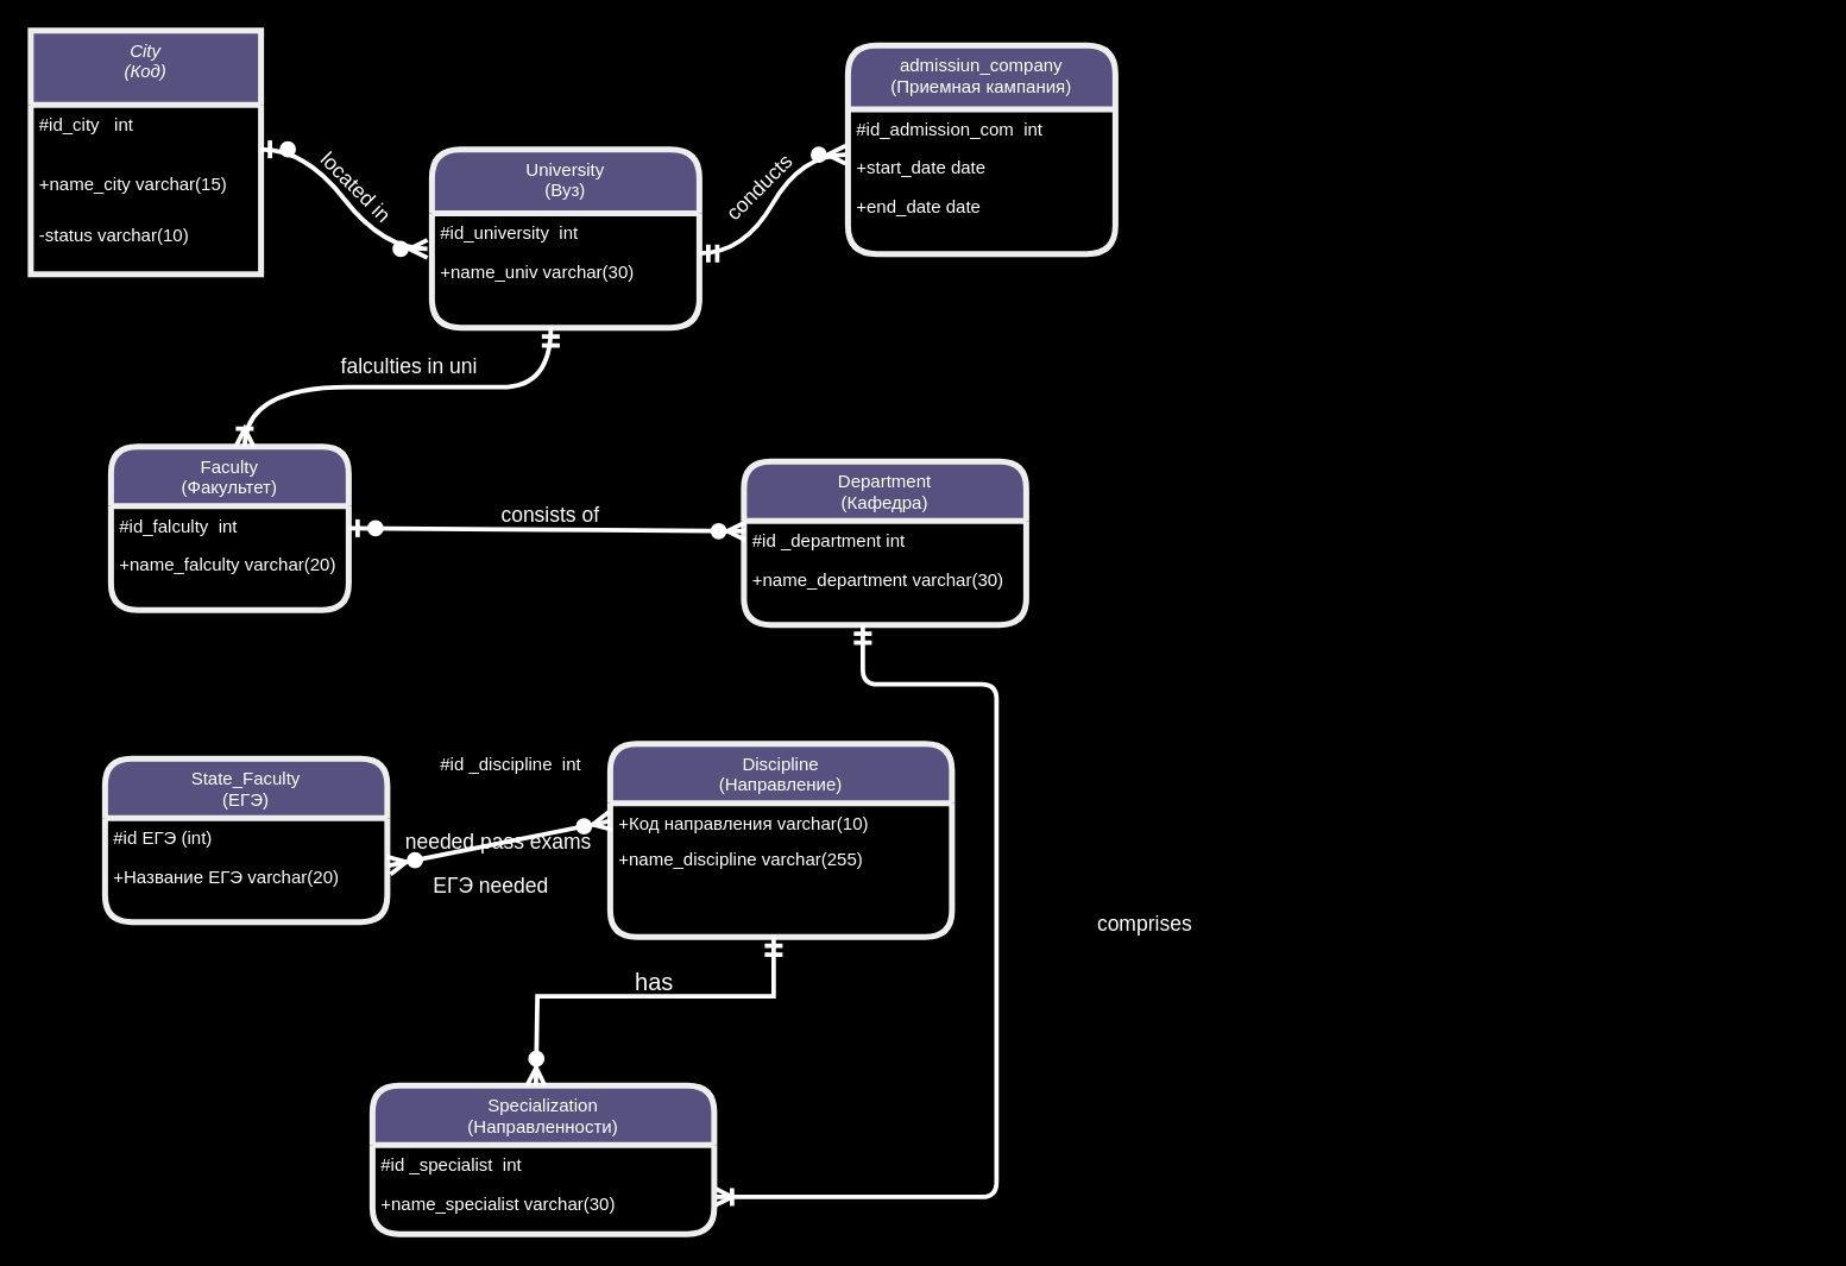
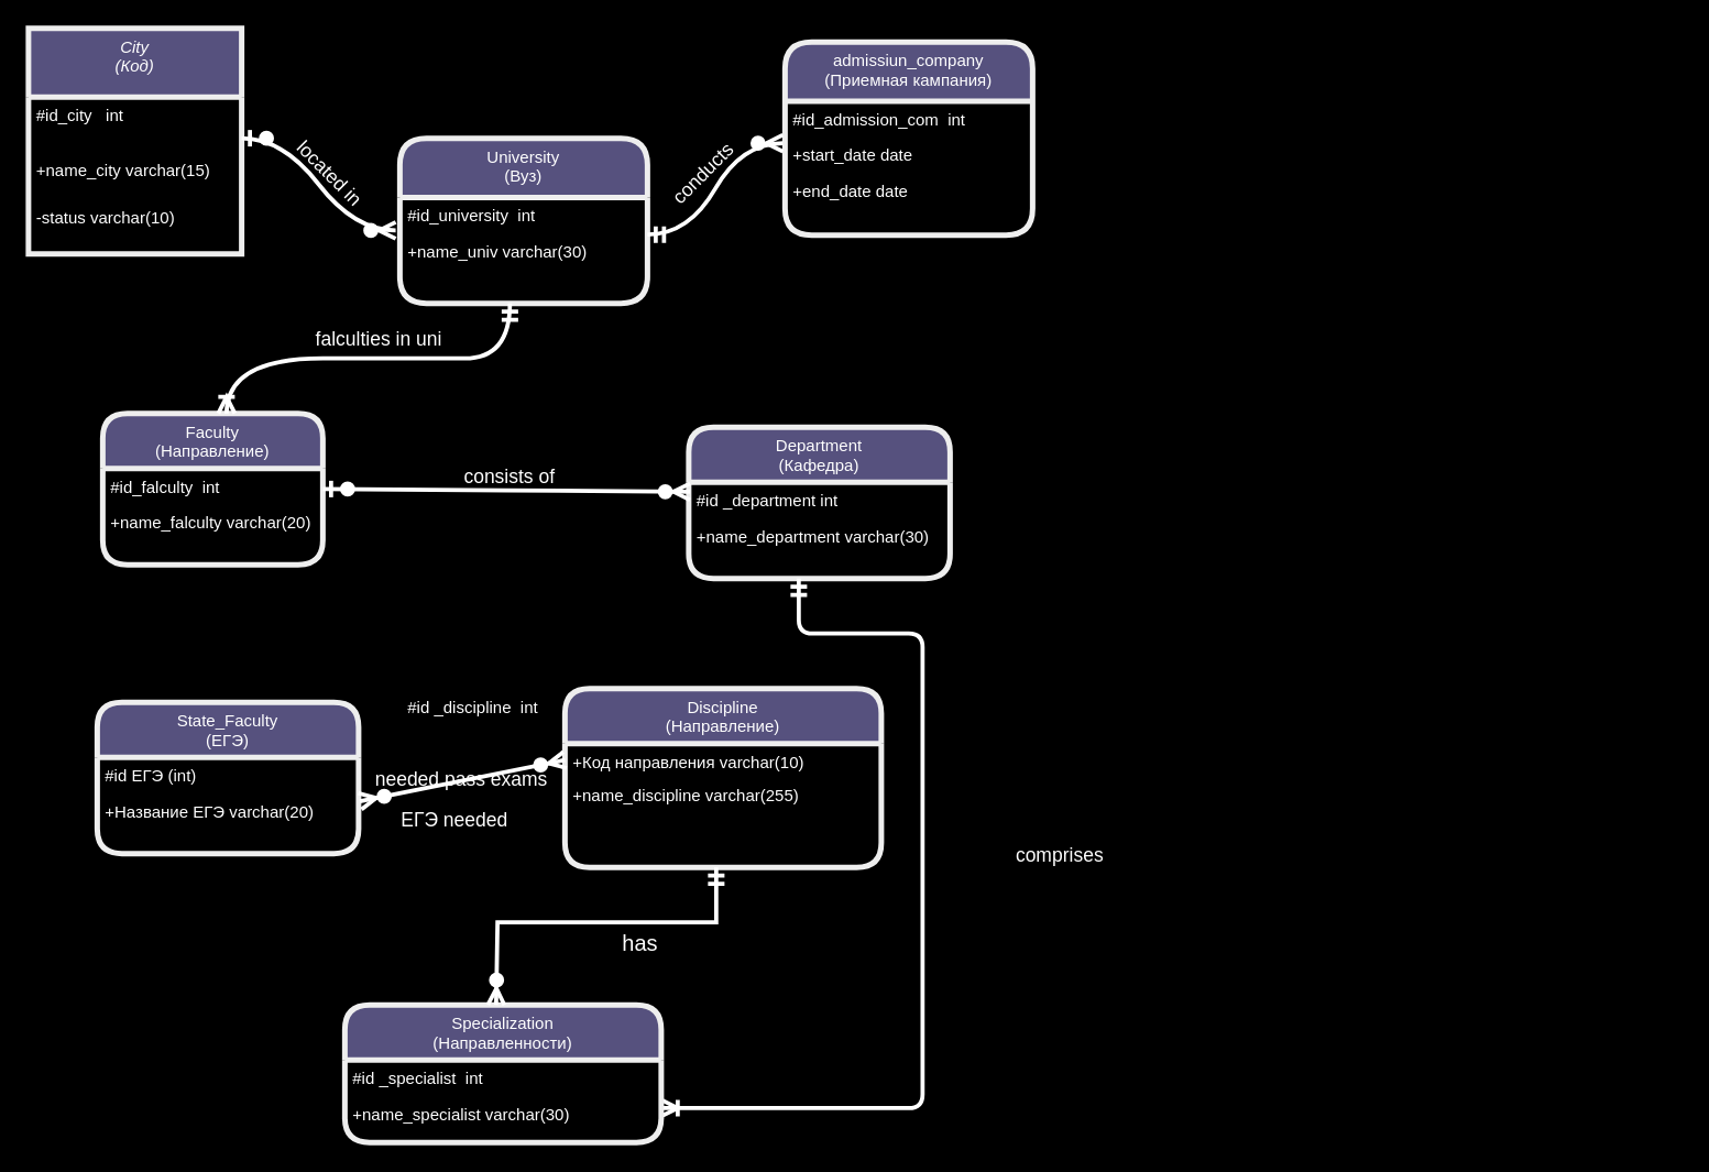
- <mxCell id="6" value="Faculty&#10;(Факультет)" style="swimlane;fontStyle=0;align=center;verticalAlign=top;childLayout=stackLayout;horizontal=1;startSize=40;horizontalStack=0;resizeParent=1;resizeLast=0;collapsible=1;marginBottom=0;rounded=1;shadow=0;strokeWidth=4;labelBackgroundColor=none;fillColor=#56517E;strokeColor=#EEEEEE;fontColor=#FFFFFF;" parent="1" vertex="1"><mxGeometry x="74" y="300" width="160" height="110" as="geometry"><mxRectangle x="130" y="380" width="160" height="26" as="alternateBounds" /></mxGeometry></mxCell>
+ <mxCell id="6" value="Faculty&#10;(Направление)" style="swimlane;fontStyle=0;align=center;verticalAlign=top;childLayout=stackLayout;horizontal=1;startSize=40;horizontalStack=0;resizeParent=1;resizeLast=0;collapsible=1;marginBottom=0;rounded=1;shadow=0;strokeWidth=4;labelBackgroundColor=none;fillColor=#56517E;strokeColor=#EEEEEE;fontColor=#FFFFFF;" parent="1" vertex="1"><mxGeometry x="74" y="300" width="160" height="110" as="geometry"><mxRectangle x="130" y="380" width="160" height="26" as="alternateBounds" /></mxGeometry></mxCell>
- <mxCell id="43" value="&lt;font color=&quot;#ffffff&quot;&gt;has&lt;/font&gt;" style="text;strokeColor=none;fillColor=none;html=1;align=center;verticalAlign=middle;whiteSpace=wrap;rounded=0;fontSize=16;" parent="1" vertex="1"><mxGeometry x="410" y="640" width="60" height="40" as="geometry" /></mxCell>
+ <mxCell id="43" value="&lt;font color=&quot;#ffffff&quot;&gt;has&lt;/font&gt;" style="text;strokeColor=none;fillColor=none;html=1;align=center;verticalAlign=middle;whiteSpace=wrap;rounded=0;fontSize=16;" parent="1" vertex="1"><mxGeometry x="435" y="665" width="60" height="40" as="geometry" /></mxCell>
